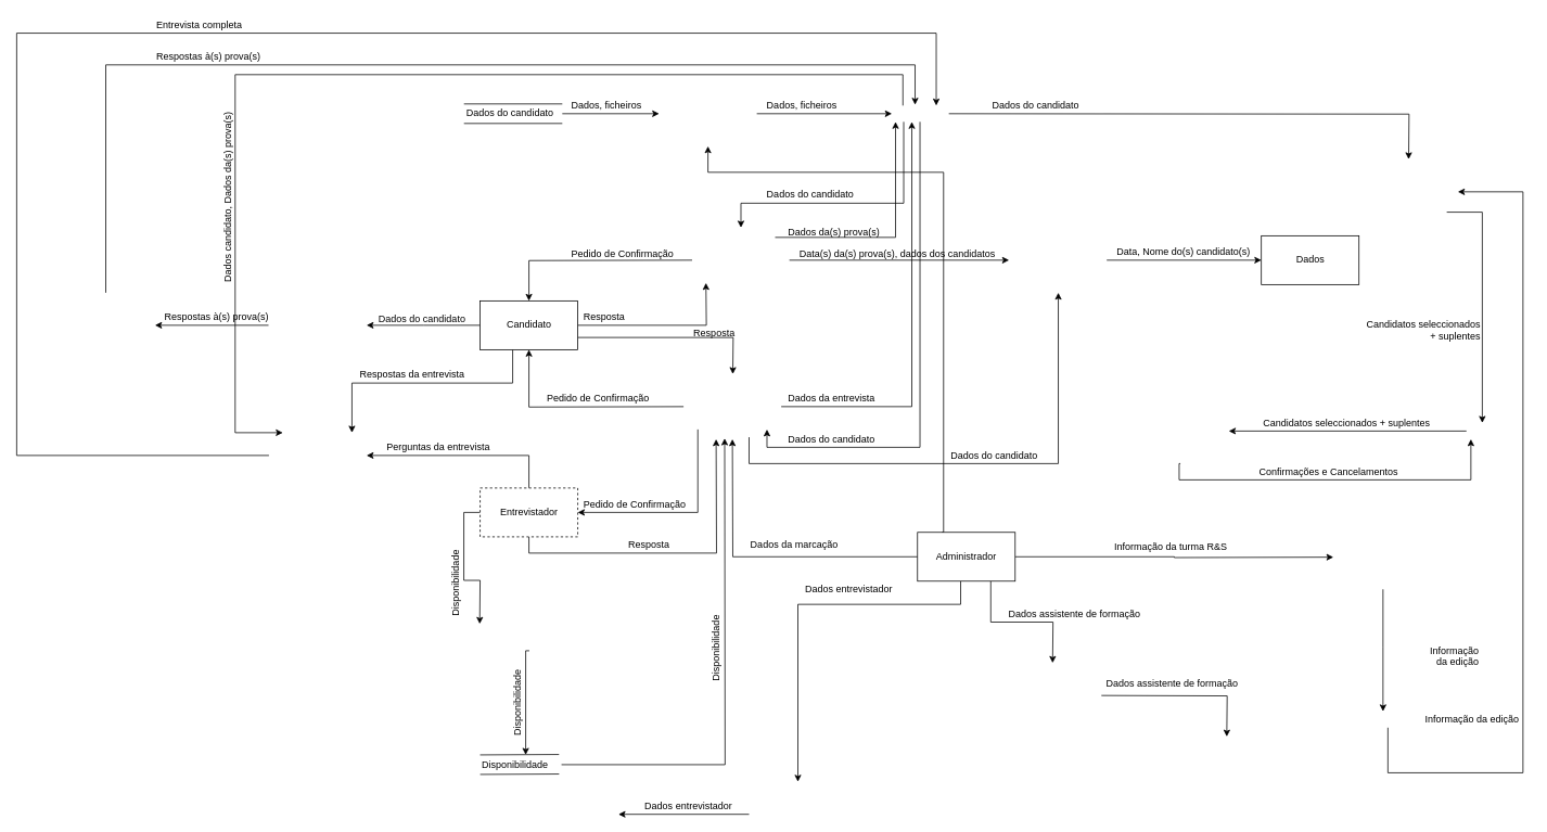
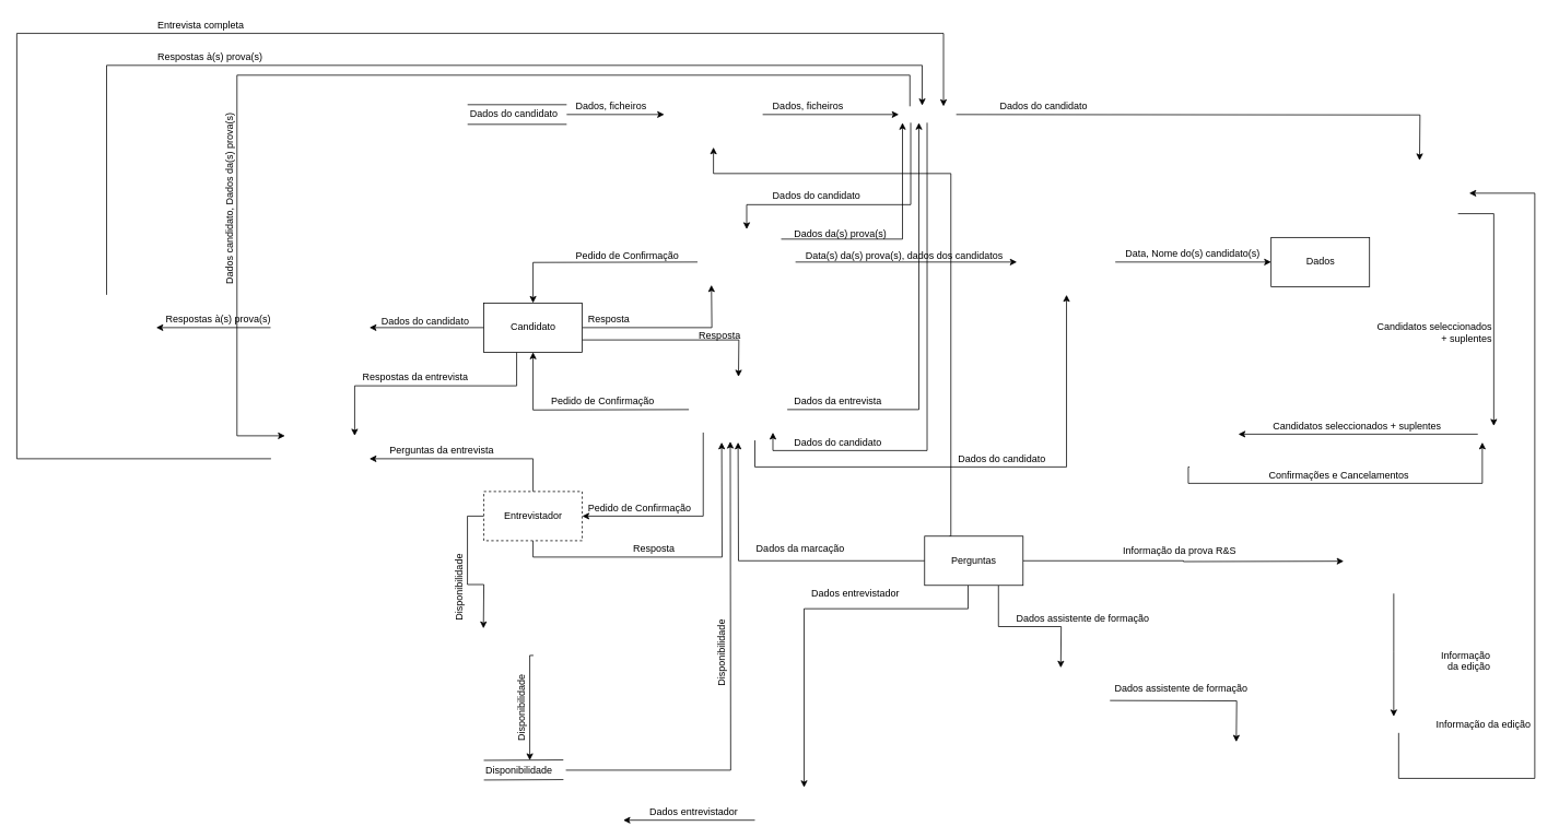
- <mxCell id="70" value="Informação da turma R&amp;amp;S" style="text;html=1;resizable=0;points=[];autosize=1;align=left;verticalAlign=top;spacingTop=-4;" parent="1" vertex="1"><mxGeometry x="1367" y="661.5" width="150" height="20" as="geometry" /></mxCell>
+ <mxCell id="70" value="Informação da prova R&amp;amp;S" style="text;html=1;resizable=0;points=[];autosize=1;align=left;verticalAlign=top;spacingTop=-4;" parent="1" vertex="1"><mxGeometry x="1367" y="661.5" width="150" height="20" as="geometry" /></mxCell>
- <mxCell id="65" value="Administrador" style="rounded=0;whiteSpace=wrap;html=1;" parent="1" vertex="1"><mxGeometry x="1127" y="653.5" width="120" height="60" as="geometry" /></mxCell>
+ <mxCell id="65" value="Perguntas" style="rounded=0;whiteSpace=wrap;html=1;" parent="1" vertex="1"><mxGeometry x="1127" y="653.5" width="120" height="60" as="geometry" /></mxCell>
